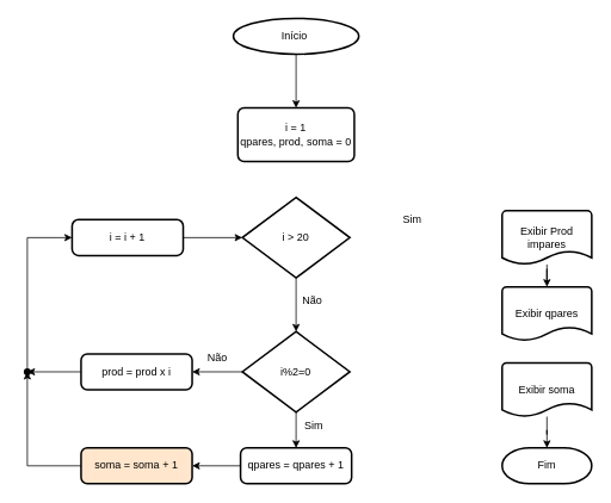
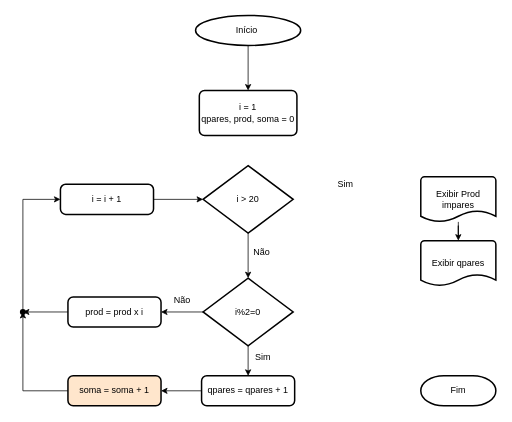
- <mxCell id="18" value="Exibir soma" style="strokeWidth=2;html=1;shape=mxgraph.flowchart.document2;whiteSpace=wrap;size=0.25;" vertex="1" parent="1"><mxGeometry x="560" y="405" width="100" height="60" as="geometry" /></mxCell>
- <mxCell id="17" value="" style="edgeStyle=orthogonalEdgeStyle;rounded=0;orthogonalLoop=1;jettySize=auto;html=1;" edge="1" parent="1" source="18" target="29"><mxGeometry relative="1" as="geometry" /></mxCell>
